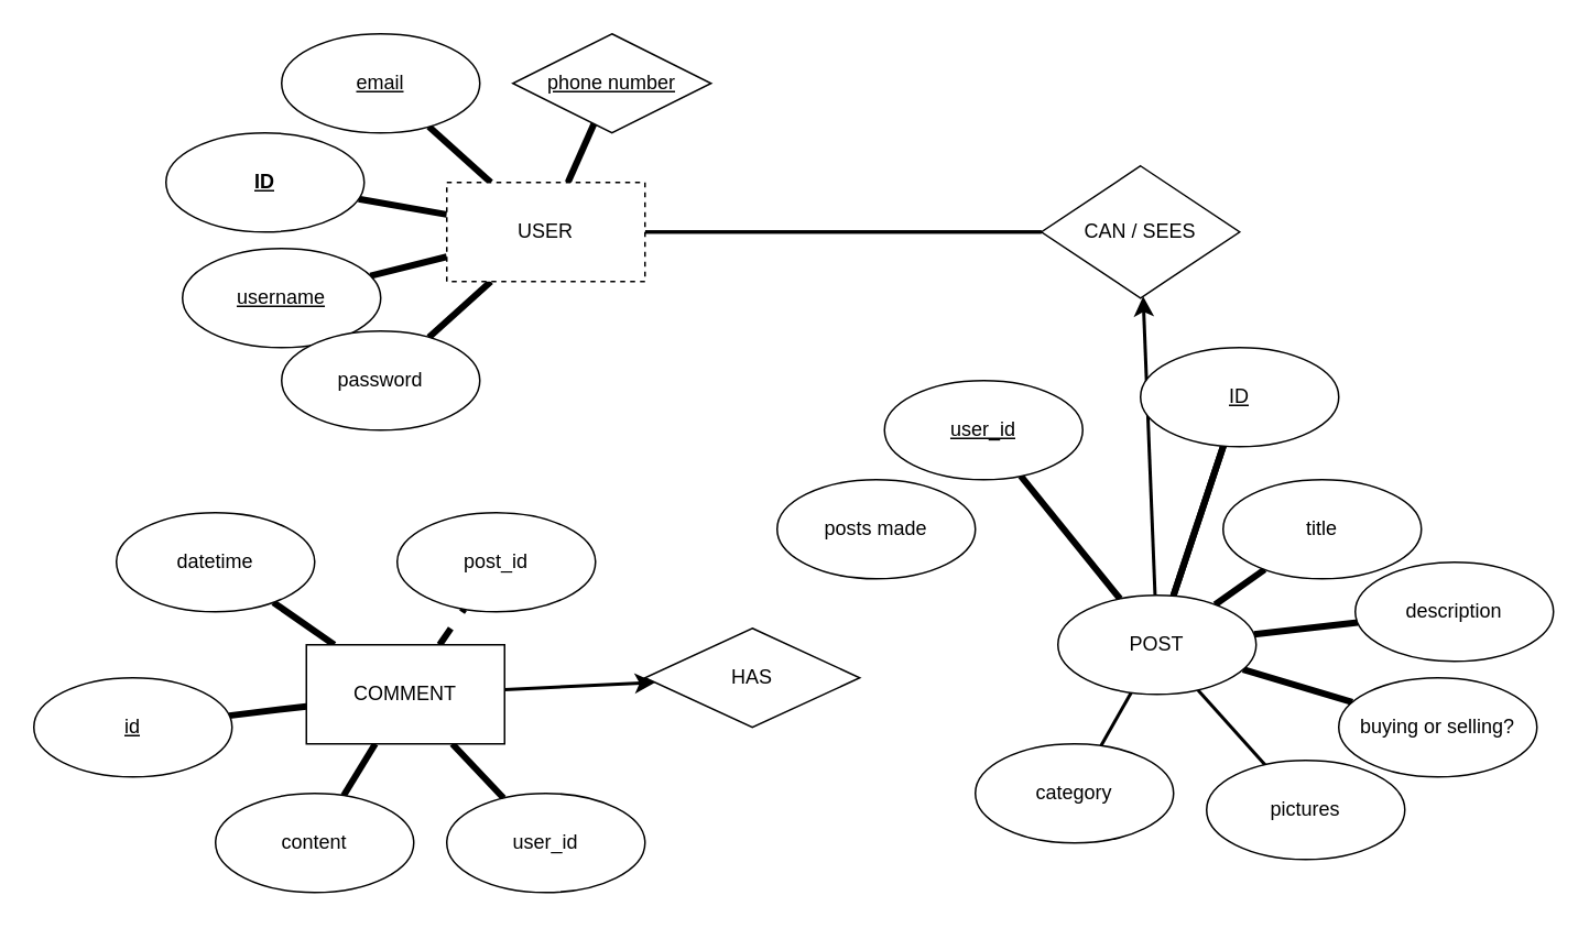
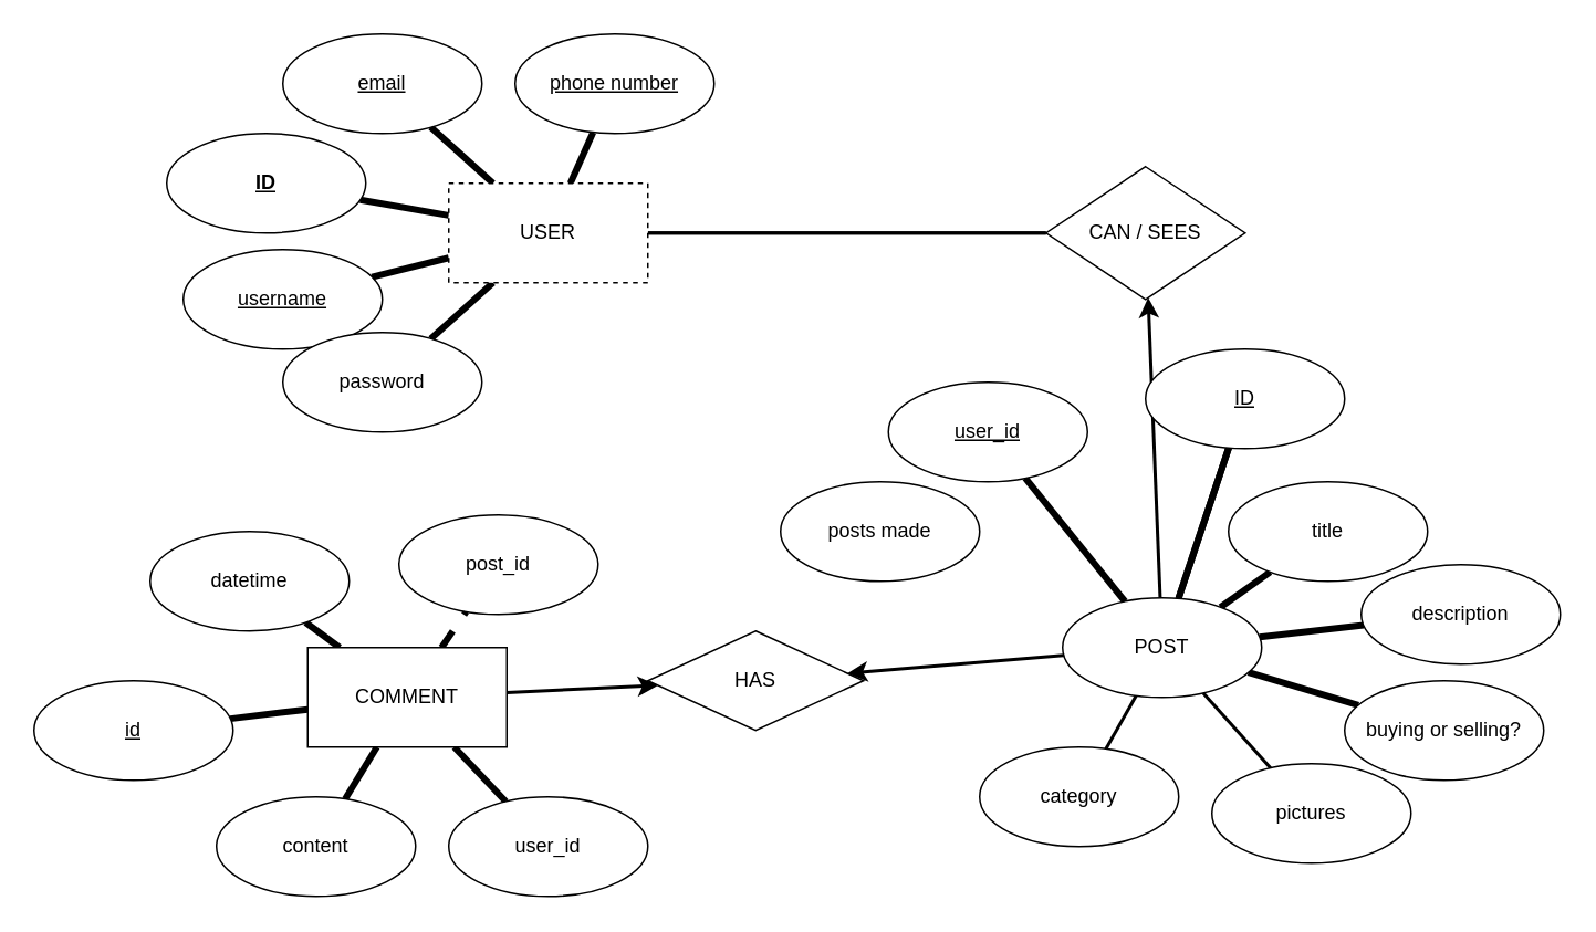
- <mxCell id="14" value="&lt;u&gt;phone number&lt;/u&gt;" style="rhombus;whiteSpace=wrap;html=1;" parent="1" vertex="1"><mxGeometry x="310" y="20" width="120" height="60" as="geometry" /></mxCell>
+ <mxCell id="14" value="&lt;u&gt;phone number&lt;/u&gt;" style="ellipse;whiteSpace=wrap;html=1;rounded=0;" parent="1" vertex="1"><mxGeometry x="310" y="20" width="120" height="60" as="geometry" /></mxCell>
- <mxCell id="46" value="datetime" style="ellipse;whiteSpace=wrap;html=1;rounded=0;" vertex="1" parent="1"><mxGeometry x="70" y="310" width="120" height="60" as="geometry" /></mxCell>
+ <mxCell id="46" value="datetime" style="ellipse;whiteSpace=wrap;html=1;rounded=0;" vertex="1" parent="1"><mxGeometry x="90" y="320" width="120" height="60" as="geometry" /></mxCell>
+ <mxCell id="25" value="" style="edgeStyle=none;html=1;endArrow=classic;endFill=1;strokeWidth=2;" edge="1" parent="1" source="26" target="36"><mxGeometry relative="1" as="geometry" /></mxCell>
